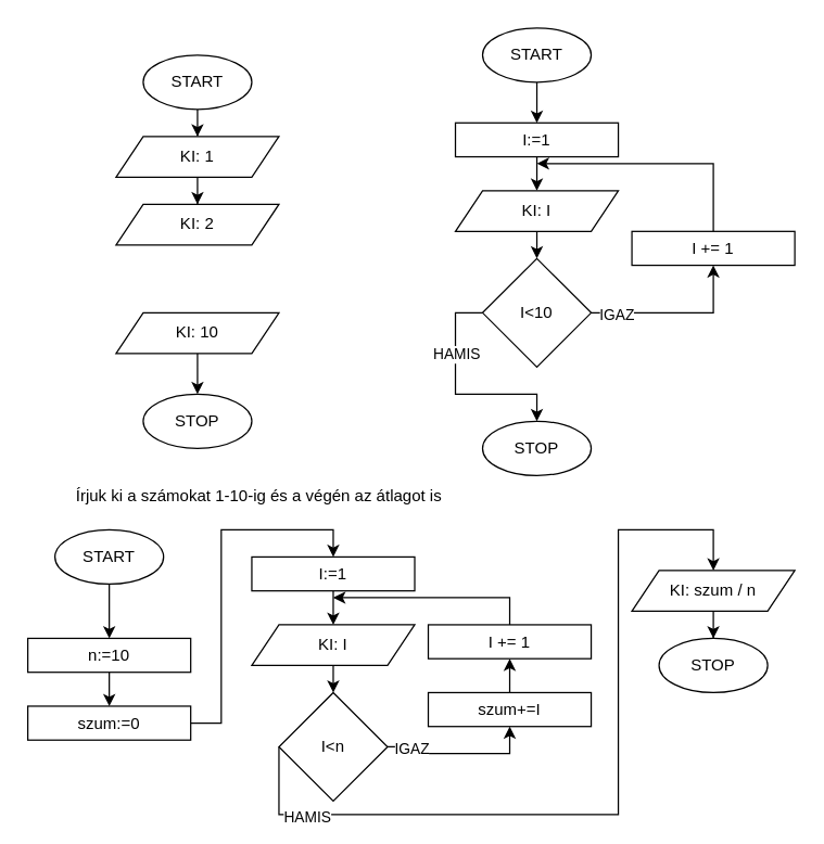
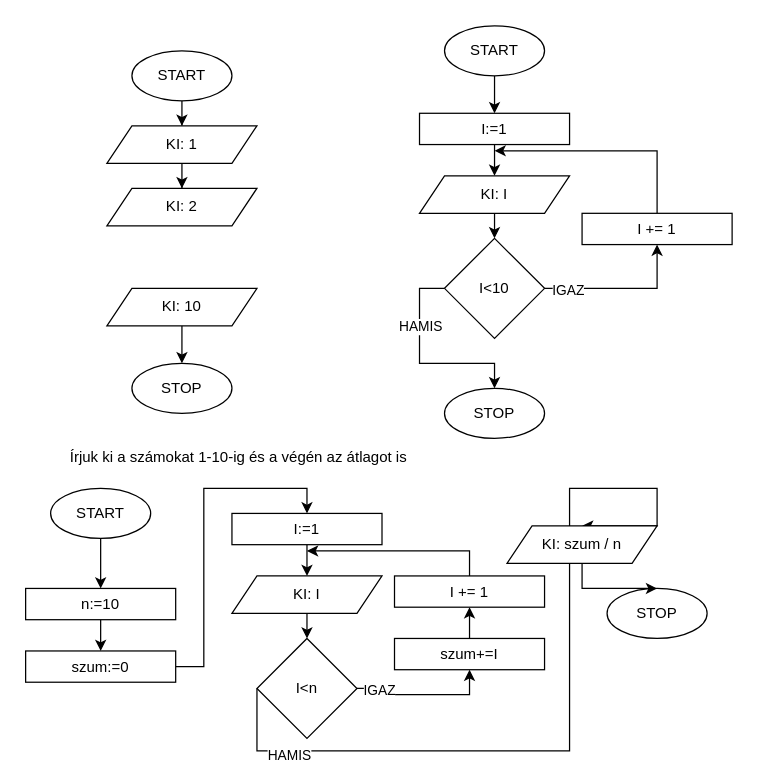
- <mxCell id="44" value="KI: szum / n" style="shape=parallelogram;perimeter=parallelogramPerimeter;whiteSpace=wrap;html=1;fixedSize=1;" vertex="1" parent="1"><mxGeometry x="465" y="420" width="120" height="30" as="geometry" /></mxCell>
+ <mxCell id="44" value="KI: szum / n" style="shape=parallelogram;perimeter=parallelogramPerimeter;whiteSpace=wrap;html=1;fixedSize=1;" vertex="1" parent="1"><mxGeometry x="405" y="420" width="120" height="30" as="geometry" /></mxCell>
